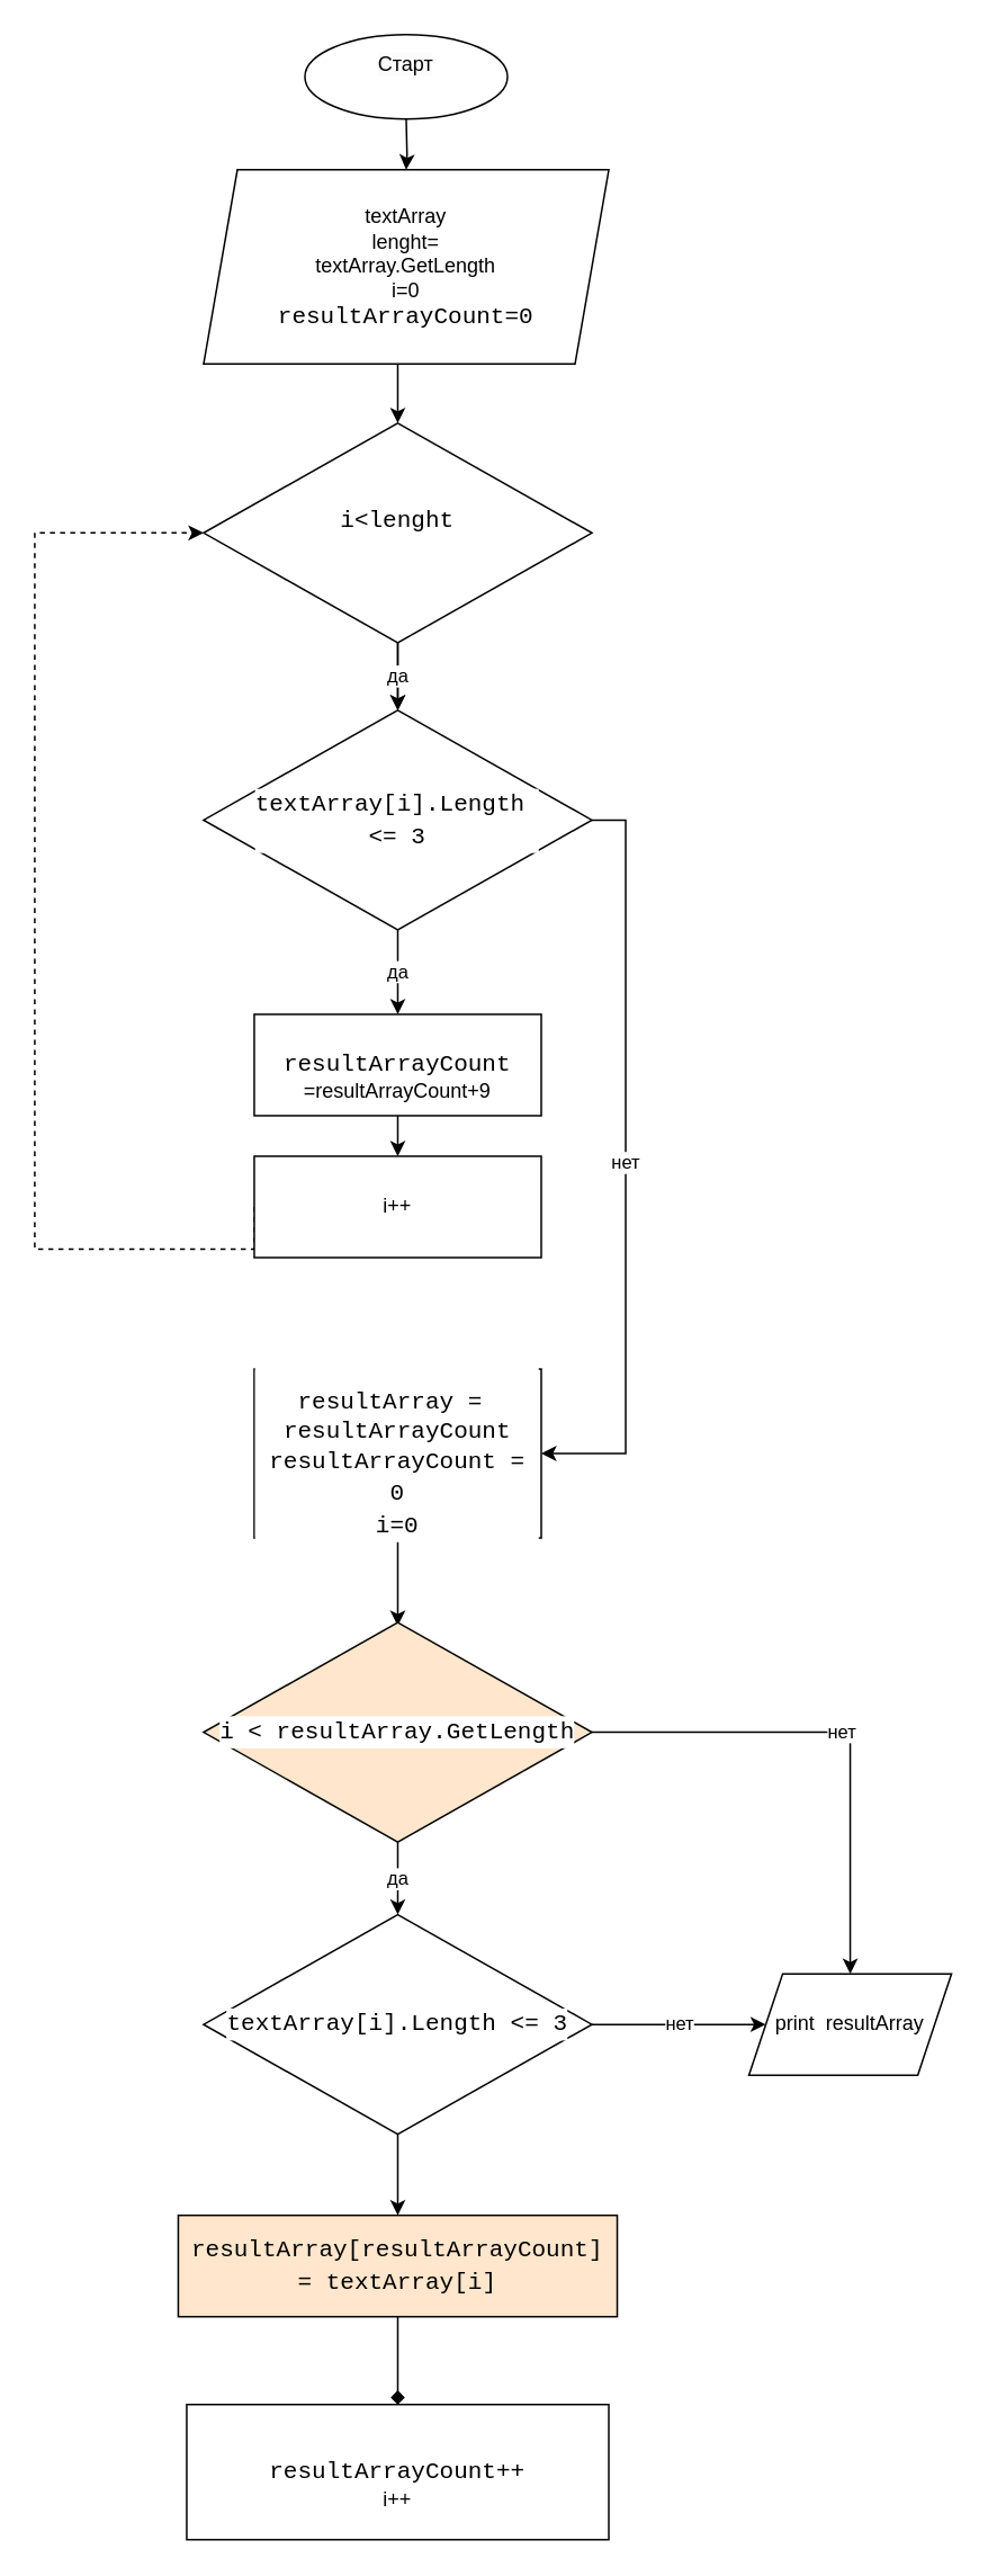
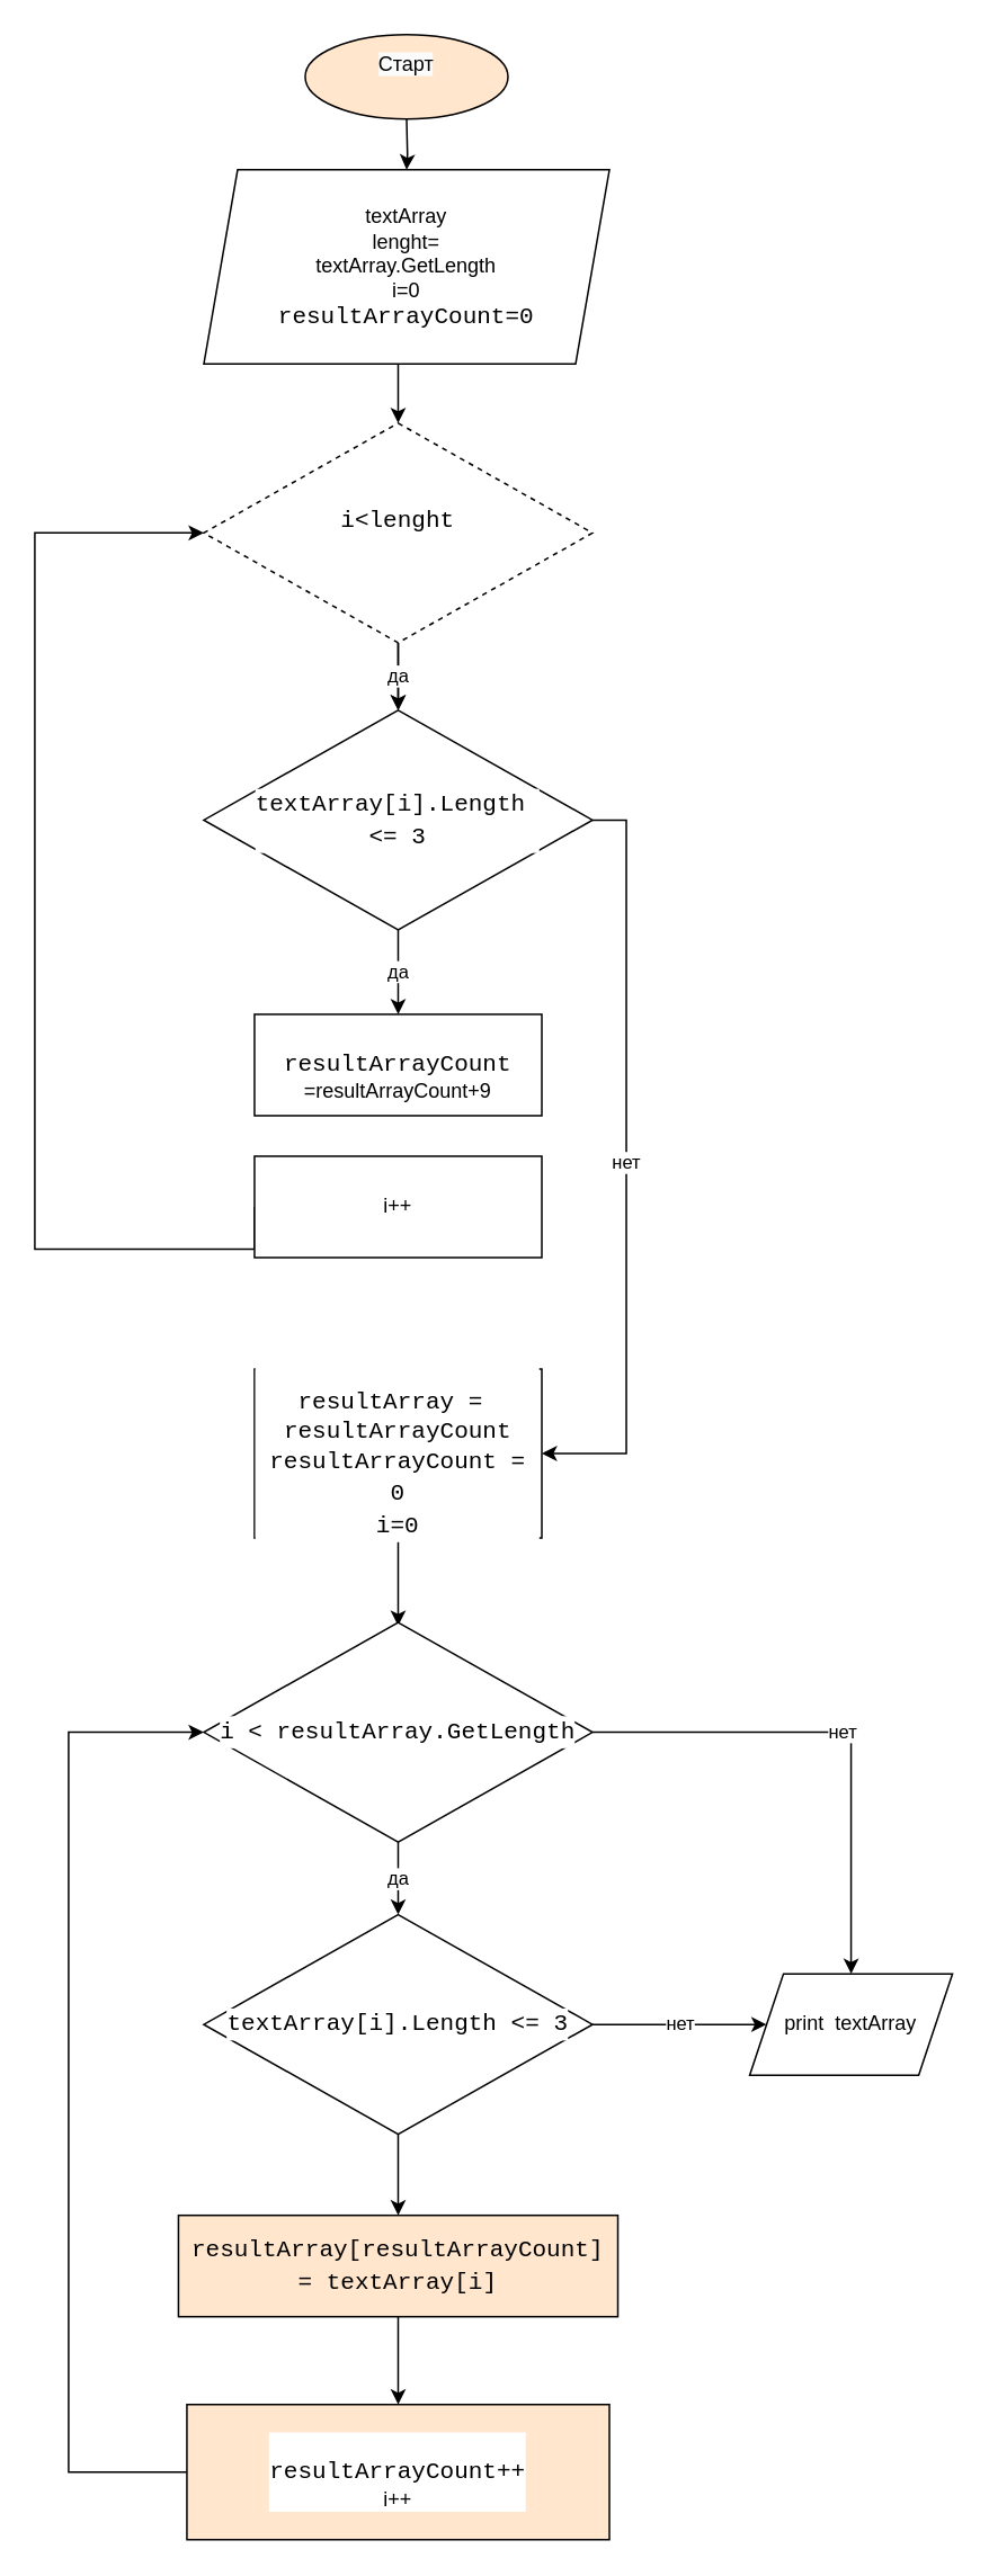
- <mxCell id="16" value="&#10;&lt;span style=&quot;color: rgb(0, 0, 0); font-family: Helvetica; font-size: 12px; font-style: normal; font-variant-ligatures: normal; font-variant-caps: normal; font-weight: 400; letter-spacing: normal; orphans: 2; text-align: center; text-indent: 0px; text-transform: none; widows: 2; word-spacing: 0px; -webkit-text-stroke-width: 0px; background-color: rgb(251, 251, 251); text-decoration-thickness: initial; text-decoration-style: initial; text-decoration-color: initial; float: none; display: inline !important;&quot;&gt;Старт&lt;/span&gt;&#10;&#10;" style="ellipse;whiteSpace=wrap;html=1;verticalAlign=middle;" vertex="1" parent="1"><mxGeometry x="180" y="20" width="120" height="50" as="geometry" /></mxCell>
+ <mxCell id="16" value="&#10;&lt;span style=&quot;color: rgb(0, 0, 0); font-family: Helvetica; font-size: 12px; font-style: normal; font-variant-ligatures: normal; font-variant-caps: normal; font-weight: 400; letter-spacing: normal; orphans: 2; text-align: center; text-indent: 0px; text-transform: none; widows: 2; word-spacing: 0px; -webkit-text-stroke-width: 0px; background-color: rgb(251, 251, 251); text-decoration-thickness: initial; text-decoration-style: initial; text-decoration-color: initial; float: none; display: inline !important;&quot;&gt;Старт&lt;/span&gt;&#10;&#10;" style="ellipse;whiteSpace=wrap;html=1;verticalAlign=middle;fillColor=#ffe6cc;" vertex="1" parent="1"><mxGeometry x="180" y="20" width="120" height="50" as="geometry" /></mxCell>
- <mxCell id="8" value="&#10;&lt;div style=&quot;font-family: Consolas, &amp;quot;Courier New&amp;quot;, monospace; font-weight: normal; font-size: 14px; line-height: 19px;&quot;&gt;&lt;div&gt;&lt;span style=&quot;&quot;&gt;i&lt;/span&gt;&lt;span style=&quot;&quot;&gt;&amp;lt;&lt;/span&gt;&lt;span style=&quot;&quot;&gt;lenght&lt;/span&gt;&lt;/div&gt;&lt;/div&gt;&#10;&#10;" style="rhombus;whiteSpace=wrap;html=1;labelBackgroundColor=default;fontColor=#000000;" vertex="1" parent="1"><mxGeometry x="120" y="250" width="230" height="130" as="geometry" /></mxCell>
+ <mxCell id="8" value="&#10;&lt;div style=&quot;font-family: Consolas, &amp;quot;Courier New&amp;quot;, monospace; font-weight: normal; font-size: 14px; line-height: 19px;&quot;&gt;&lt;div&gt;&lt;span style=&quot;&quot;&gt;i&lt;/span&gt;&lt;span style=&quot;&quot;&gt;&amp;lt;&lt;/span&gt;&lt;span style=&quot;&quot;&gt;lenght&lt;/span&gt;&lt;/div&gt;&lt;/div&gt;&#10;&#10;" style="rhombus;whiteSpace=wrap;html=1;labelBackgroundColor=default;fontColor=#000000;dashed=1;" vertex="1" parent="1"><mxGeometry x="120" y="250" width="230" height="130" as="geometry" /></mxCell>
- <mxCell id="14" style="edgeStyle=orthogonalEdgeStyle;rounded=0;orthogonalLoop=1;jettySize=auto;html=1;exitX=0;exitY=0.5;exitDx=0;exitDy=0;entryX=0;entryY=0.5;entryDx=0;entryDy=0;dashed=1;" edge="1" parent="1" source="15" target="8"><mxGeometry relative="1" as="geometry"><Array as="points"><mxPoint x="20" y="739" /><mxPoint x="20" y="315" /></Array></mxGeometry></mxCell>
+ <mxCell id="14" style="edgeStyle=orthogonalEdgeStyle;rounded=0;orthogonalLoop=1;jettySize=auto;html=1;exitX=0;exitY=0.5;exitDx=0;exitDy=0;entryX=0;entryY=0.5;entryDx=0;entryDy=0;" edge="1" parent="1" source="15" target="8"><mxGeometry relative="1" as="geometry"><Array as="points"><mxPoint x="20" y="739" /><mxPoint x="20" y="315" /></Array></mxGeometry></mxCell>
- <mxCell id="12" style="edgeStyle=orthogonalEdgeStyle;rounded=0;orthogonalLoop=1;jettySize=auto;html=1;exitX=0.5;exitY=1;exitDx=0;exitDy=0;entryX=0.5;entryY=0;entryDx=0;entryDy=0;" edge="1" parent="1" source="13" target="15"><mxGeometry relative="1" as="geometry" /></mxCell>
- <mxCell id="22" value="&lt;div style=&quot;font-family: Consolas, &amp;quot;Courier New&amp;quot;, monospace; font-size: 14px; line-height: 19px;&quot;&gt;&lt;div style=&quot;line-height: 19px;&quot;&gt;&lt;div style=&quot;line-height: 19px;&quot;&gt;&lt;div style=&quot;line-height: 19px;&quot;&gt;i &amp;lt; &lt;span style=&quot;&quot;&gt;resultArray&lt;/span&gt;.&lt;span style=&quot;&quot;&gt;GetLength&lt;/span&gt;&lt;/div&gt;&lt;/div&gt;&lt;/div&gt;&lt;/div&gt;" style="rhombus;whiteSpace=wrap;html=1;labelBackgroundColor=#FFFFFF;fontColor=#000000;fillColor=#ffe6cc;" vertex="1" parent="1"><mxGeometry x="120" y="960" width="230" height="130" as="geometry" /></mxCell>
+ <mxCell id="22" value="&lt;div style=&quot;font-family: Consolas, &amp;quot;Courier New&amp;quot;, monospace; font-size: 14px; line-height: 19px;&quot;&gt;&lt;div style=&quot;line-height: 19px;&quot;&gt;&lt;div style=&quot;line-height: 19px;&quot;&gt;&lt;div style=&quot;line-height: 19px;&quot;&gt;i &amp;lt; &lt;span style=&quot;&quot;&gt;resultArray&lt;/span&gt;.&lt;span style=&quot;&quot;&gt;GetLength&lt;/span&gt;&lt;/div&gt;&lt;/div&gt;&lt;/div&gt;&lt;/div&gt;" style="rhombus;whiteSpace=wrap;html=1;labelBackgroundColor=#FFFFFF;fontColor=#000000;" vertex="1" parent="1"><mxGeometry x="120" y="960" width="230" height="130" as="geometry" /></mxCell>
- <mxCell id="17" value="print&amp;nbsp;&amp;nbsp;resultArray" style="shape=parallelogram;perimeter=parallelogramPerimeter;whiteSpace=wrap;html=1;fixedSize=1;" vertex="1" parent="1"><mxGeometry x="443" y="1168" width="120" height="60" as="geometry" /></mxCell>
+ <mxCell id="17" value="print&amp;nbsp;&amp;nbsp;textArray" style="shape=parallelogram;perimeter=parallelogramPerimeter;whiteSpace=wrap;html=1;fixedSize=1;" vertex="1" parent="1"><mxGeometry x="443" y="1168" width="120" height="60" as="geometry" /></mxCell>
+ <mxCell id="28" style="edgeStyle=orthogonalEdgeStyle;rounded=0;orthogonalLoop=1;jettySize=auto;html=1;exitX=0;exitY=0.5;exitDx=0;exitDy=0;entryX=0;entryY=0.5;entryDx=0;entryDy=0;" edge="1" parent="1" source="29" target="22"><mxGeometry relative="1" as="geometry"><Array as="points"><mxPoint x="40" y="1463" /><mxPoint x="40" y="1025" /></Array></mxGeometry></mxCell>
- <mxCell id="26" style="edgeStyle=orthogonalEdgeStyle;rounded=0;orthogonalLoop=1;jettySize=auto;html=1;exitX=0.5;exitY=1;exitDx=0;exitDy=0;entryX=0.5;entryY=0;entryDx=0;entryDy=0;endArrow=diamond;" edge="1" parent="1" source="27" target="29"><mxGeometry relative="1" as="geometry" /></mxCell>
+ <mxCell id="26" style="edgeStyle=orthogonalEdgeStyle;rounded=0;orthogonalLoop=1;jettySize=auto;html=1;exitX=0.5;exitY=1;exitDx=0;exitDy=0;entryX=0.5;entryY=0;entryDx=0;entryDy=0;" edge="1" parent="1" source="27" target="29"><mxGeometry relative="1" as="geometry" /></mxCell>
- <mxCell id="29" value="&lt;br&gt;&lt;div style=&quot;font-family: Consolas, &amp;quot;Courier New&amp;quot;, monospace; font-weight: normal; font-size: 14px; line-height: 19px;&quot;&gt;&lt;div&gt;&lt;span style=&quot;&quot;&gt;resultArrayCount&lt;/span&gt;&lt;span style=&quot;&quot;&gt;++&lt;/span&gt;&lt;/div&gt;&lt;/div&gt;i++&lt;br&gt;" style="rounded=0;whiteSpace=wrap;html=1;fontColor=#000000;labelBackgroundColor=#FFFFFF;" vertex="1" parent="1"><mxGeometry x="110" y="1423" width="250" height="80" as="geometry" /></mxCell>
+ <mxCell id="29" value="&lt;br&gt;&lt;div style=&quot;font-family: Consolas, &amp;quot;Courier New&amp;quot;, monospace; font-weight: normal; font-size: 14px; line-height: 19px;&quot;&gt;&lt;div&gt;&lt;span style=&quot;&quot;&gt;resultArrayCount&lt;/span&gt;&lt;span style=&quot;&quot;&gt;++&lt;/span&gt;&lt;/div&gt;&lt;/div&gt;i++&lt;br&gt;" style="rounded=0;whiteSpace=wrap;html=1;fontColor=#000000;labelBackgroundColor=#FFFFFF;fillColor=#ffe6cc;" vertex="1" parent="1"><mxGeometry x="110" y="1423" width="250" height="80" as="geometry" /></mxCell>
